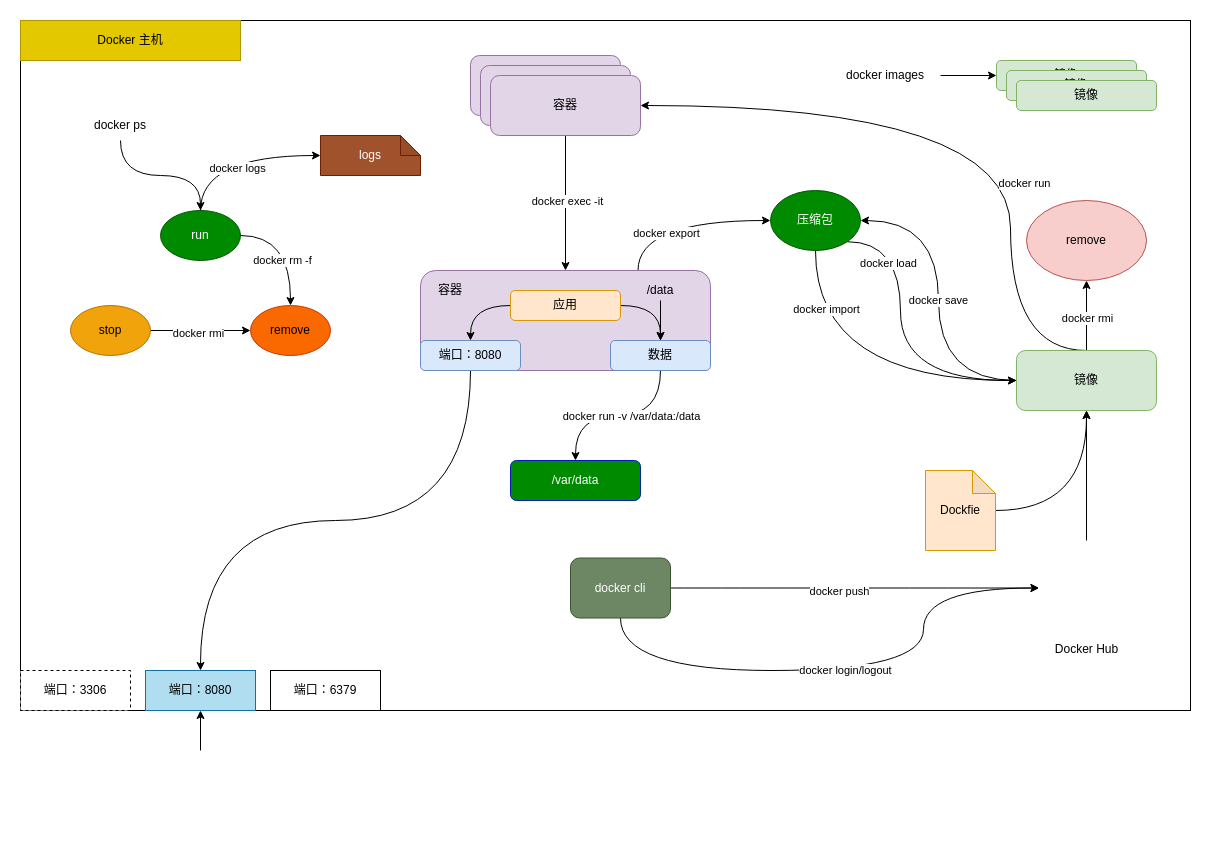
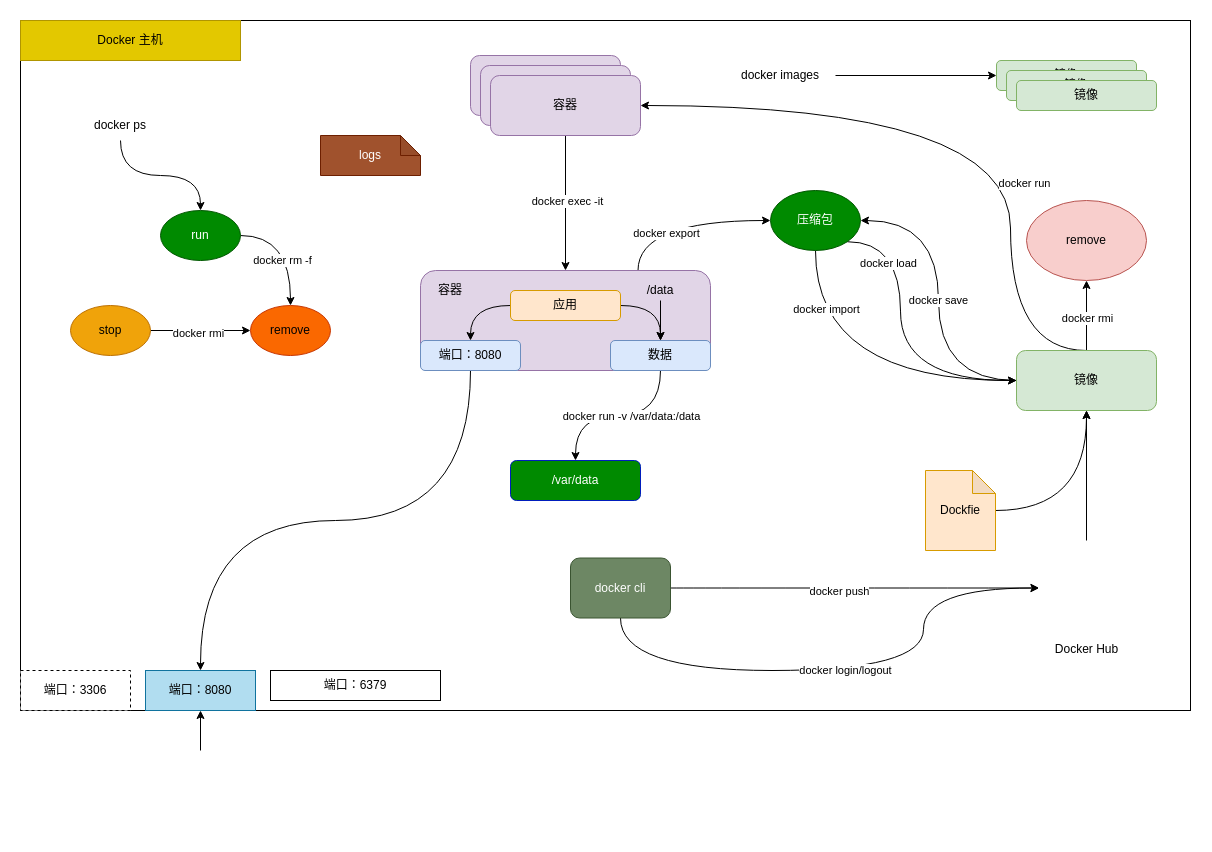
- <mxCell id="14" value="docker images" style="text;html=1;strokeColor=none;fillColor=none;align=center;verticalAlign=middle;whiteSpace=wrap;rounded=0;" vertex="1" parent="1"><mxGeometry x="830" y="60" width="110" height="30" as="geometry" /></mxCell>
+ <mxCell id="14" value="docker images" style="text;html=1;strokeColor=none;fillColor=none;align=center;verticalAlign=middle;whiteSpace=wrap;rounded=0;" vertex="1" parent="1"><mxGeometry x="725" y="60" width="110" height="30" as="geometry" /></mxCell>
- <mxCell id="45" style="edgeStyle=orthogonalEdgeStyle;rounded=0;orthogonalLoop=1;jettySize=auto;html=1;exitX=0.5;exitY=0;exitDx=0;exitDy=0;entryX=0;entryY=0.5;entryDx=0;entryDy=0;entryPerimeter=0;curved=1;" edge="1" parent="1" source="39" target="44"><mxGeometry relative="1" as="geometry" /></mxCell>
- <mxCell id="46" value="docker logs" style="edgeLabel;html=1;align=center;verticalAlign=middle;resizable=0;points=[];" vertex="1" connectable="0" parent="45"><mxGeometry x="0.04" y="-12" relative="1" as="geometry"><mxPoint as="offset" /></mxGeometry></mxCell>
- <mxCell id="58" value="端口：6379" style="rounded=0;whiteSpace=wrap;html=1;" vertex="1" parent="1"><mxGeometry x="270" y="670" width="110" height="40" as="geometry" /></mxCell>
+ <mxCell id="58" value="端口：6379" style="rounded=0;whiteSpace=wrap;html=1;" vertex="1" parent="1"><mxGeometry x="270" y="670" width="170" height="30" as="geometry" /></mxCell>
